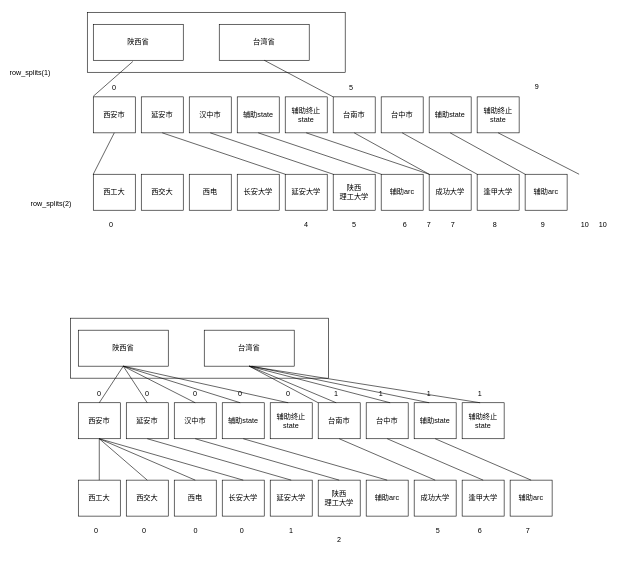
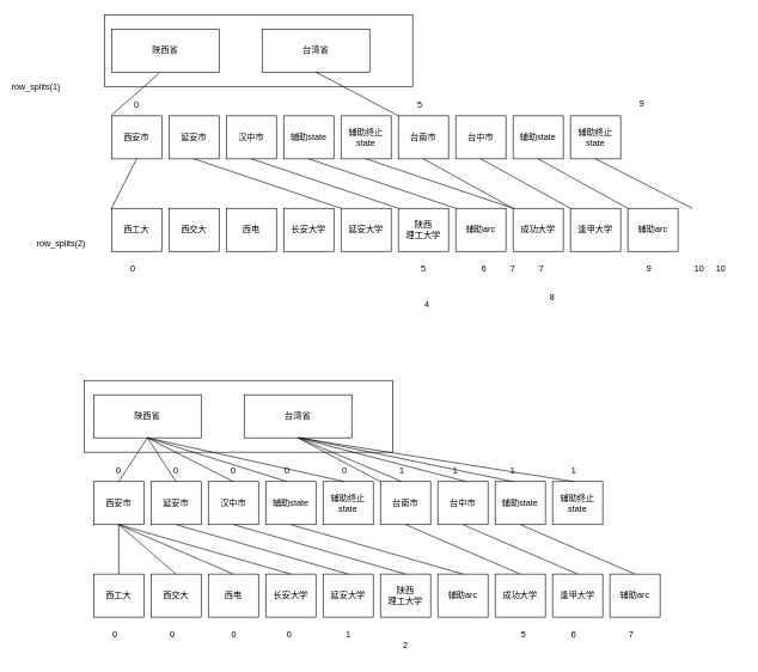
- <mxCell id="33" value="4" style="text;html=1;strokeColor=none;fillColor=none;align=center;verticalAlign=middle;whiteSpace=wrap;rounded=0;" vertex="1" parent="1"><mxGeometry x="480" y="360" width="60" height="30" as="geometry" /></mxCell>
+ <mxCell id="33" value="4" style="text;html=1;strokeColor=none;fillColor=none;align=center;verticalAlign=middle;whiteSpace=wrap;rounded=0;" vertex="1" parent="1"><mxGeometry x="565" y="410" width="60" height="30" as="geometry" /></mxCell>
- <mxCell id="37" value="8" style="text;html=1;strokeColor=none;fillColor=none;align=center;verticalAlign=middle;whiteSpace=wrap;rounded=0;" vertex="1" parent="1"><mxGeometry x="795" y="360" width="60" height="30" as="geometry" /></mxCell>
+ <mxCell id="37" value="8" style="text;html=1;strokeColor=none;fillColor=none;align=center;verticalAlign=middle;whiteSpace=wrap;rounded=0;" vertex="1" parent="1"><mxGeometry x="740" y="400" width="60" height="30" as="geometry" /></mxCell>
